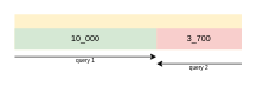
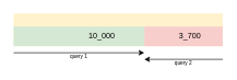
- <mxCell id="7" value="10_000" style="text;html=1;strokeColor=none;fillColor=none;align=center;verticalAlign=middle;whiteSpace=wrap;rounded=0;" vertex="1" parent="1"><mxGeometry x="100" y="45" width="40" height="20" as="geometry" /></mxCell>
+ <mxCell id="7" value="10_000" style="text;html=1;strokeColor=none;fillColor=none;align=center;verticalAlign=middle;whiteSpace=wrap;rounded=0;" vertex="1" parent="1"><mxGeometry x="135" y="45" width="40" height="20" as="geometry" /></mxCell>
- <mxCell id="8" value="3_700" style="text;html=1;strokeColor=none;fillColor=none;align=center;verticalAlign=middle;whiteSpace=wrap;rounded=0;" vertex="1" parent="1"><mxGeometry x="260" y="45" width="40" height="20" as="geometry" /></mxCell>
+ <mxCell id="8" value="3_700" style="text;html=1;strokeColor=none;fillColor=none;align=center;verticalAlign=middle;whiteSpace=wrap;rounded=0;" vertex="1" parent="1"><mxGeometry x="270" y="45" width="40" height="20" as="geometry" /></mxCell>
